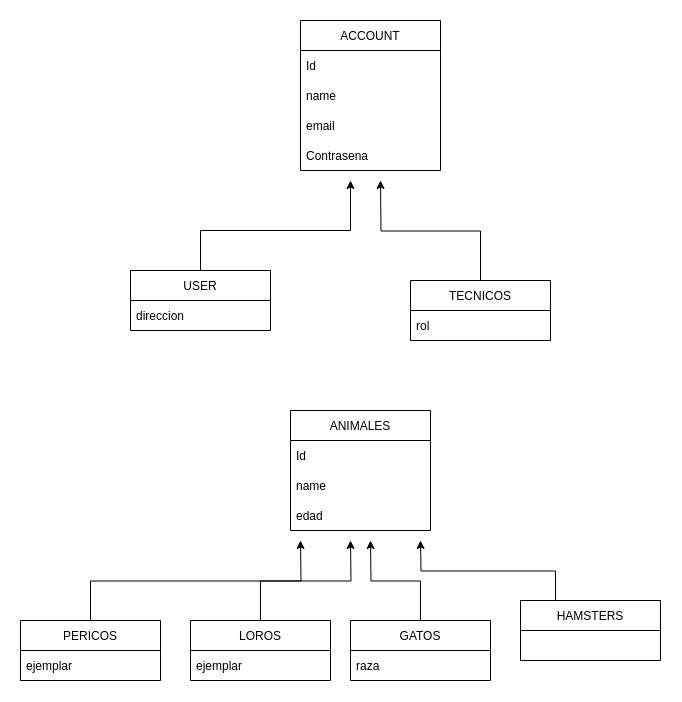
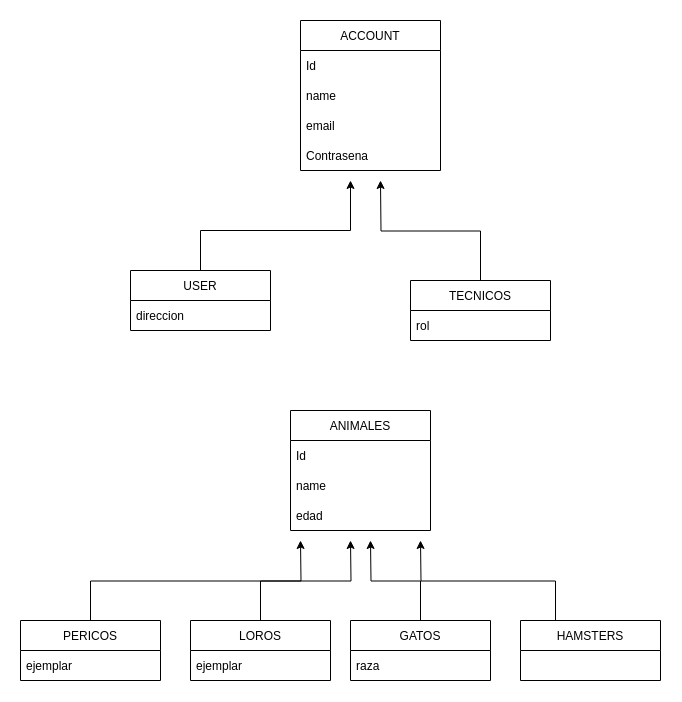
- <mxCell id="15" value="HAMSTERS" style="swimlane;fontStyle=0;childLayout=stackLayout;horizontal=1;startSize=30;horizontalStack=0;resizeParent=1;resizeParentMax=0;resizeLast=0;collapsible=1;marginBottom=0;" vertex="1" parent="1"><mxGeometry x="520" y="600" width="140" height="60" as="geometry"><mxRectangle x="330" y="90" width="50" height="30" as="alternateBounds" /></mxGeometry></mxCell>
+ <mxCell id="15" value="HAMSTERS" style="swimlane;fontStyle=0;childLayout=stackLayout;horizontal=1;startSize=30;horizontalStack=0;resizeParent=1;resizeParentMax=0;resizeLast=0;collapsible=1;marginBottom=0;" vertex="1" parent="1"><mxGeometry x="520" y="620" width="140" height="60" as="geometry"><mxRectangle x="330" y="90" width="50" height="30" as="alternateBounds" /></mxGeometry></mxCell>
